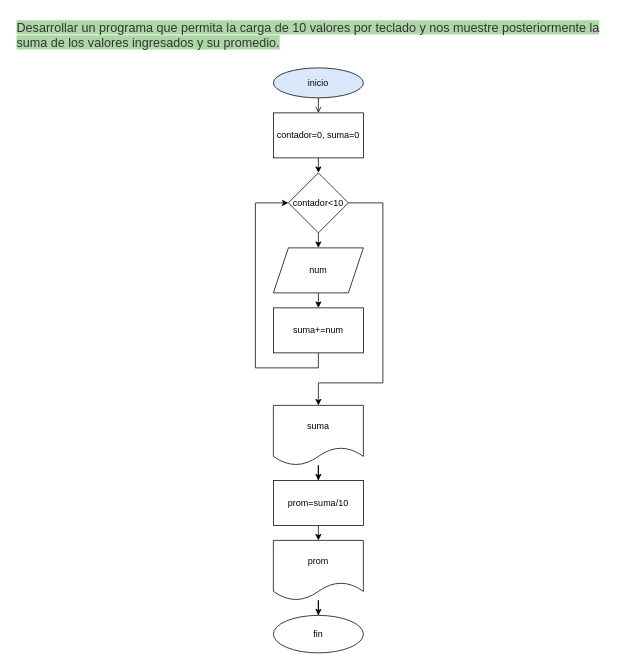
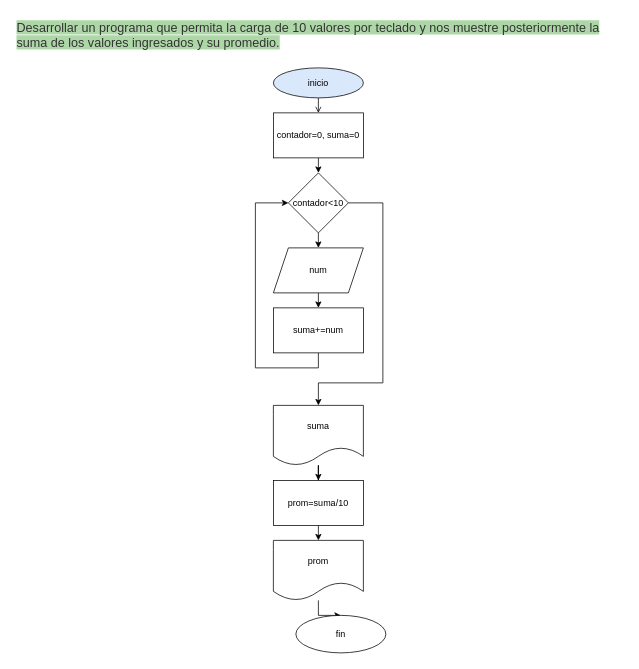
- <mxCell id="20" value="fin" style="ellipse;whiteSpace=wrap;html=1;" vertex="1" parent="1"><mxGeometry x="364" y="820" width="120" height="50" as="geometry" /></mxCell>
+ <mxCell id="20" value="fin" style="ellipse;whiteSpace=wrap;html=1;" vertex="1" parent="1"><mxGeometry x="394" y="820" width="120" height="50" as="geometry" /></mxCell>
